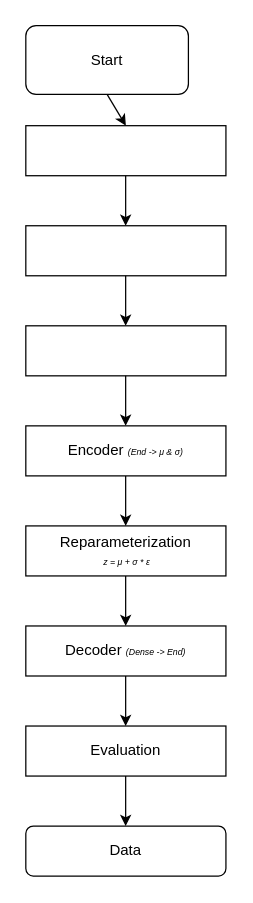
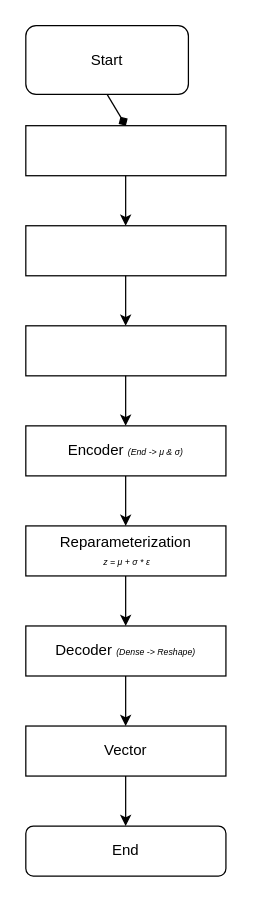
- <mxCell id="11" value="" style="endArrow=classic;html=1;rounded=0;exitX=0.5;exitY=1;exitDx=0;exitDy=0;entryX=0.5;entryY=0;entryDx=0;entryDy=0;strokeColor=light-dark(#000000,#000000);" edge="1" parent="1" source="2" target="3"><mxGeometry width="50" height="50" relative="1" as="geometry"><mxPoint x="130" y="150" as="sourcePoint" /><mxPoint x="180" y="100" as="targetPoint" /></mxGeometry></mxCell>
+ <mxCell id="11" value="" style="endArrow=diamond;html=1;rounded=0;exitX=0.5;exitY=1;exitDx=0;exitDy=0;entryX=0.5;entryY=0;entryDx=0;entryDy=0;strokeColor=light-dark(#000000,#000000);" edge="1" parent="1" source="2" target="3"><mxGeometry width="50" height="50" relative="1" as="geometry"><mxPoint x="130" y="150" as="sourcePoint" /><mxPoint x="180" y="100" as="targetPoint" /></mxGeometry></mxCell>
- <mxCell id="8" value="&lt;span style=&quot;color: light-dark(rgb(0, 0, 0), rgb(0, 0, 0));&quot;&gt;Decoder&amp;nbsp;&lt;i&gt;&lt;font style=&quot;font-size: 7px;&quot;&gt;(&lt;/font&gt;&lt;span style=&quot;caret-color: rgb(0, 0, 0); text-align: start;&quot;&gt;&lt;font style=&quot;font-size: 7px;&quot;&gt;Dense -&amp;gt; End)&lt;/font&gt;&lt;/span&gt;&lt;/i&gt;&lt;/span&gt;" style="rounded=0;whiteSpace=wrap;html=1;fillColor=light-dark(#FFFFFF,#B293F1);strokeColor=light-dark(#000000,#000000);" vertex="1" parent="1"><mxGeometry x="20" y="500" width="160" height="40" as="geometry" /></mxCell>
+ <mxCell id="8" value="&lt;span style=&quot;color: light-dark(rgb(0, 0, 0), rgb(0, 0, 0));&quot;&gt;Decoder&amp;nbsp;&lt;i&gt;&lt;font style=&quot;font-size: 7px;&quot;&gt;(&lt;/font&gt;&lt;span style=&quot;caret-color: rgb(0, 0, 0); text-align: start;&quot;&gt;&lt;font style=&quot;font-size: 7px;&quot;&gt;Dense -&amp;gt; Reshape)&lt;/font&gt;&lt;/span&gt;&lt;/i&gt;&lt;/span&gt;" style="rounded=0;whiteSpace=wrap;html=1;fillColor=light-dark(#FFFFFF,#B293F1);strokeColor=light-dark(#000000,#000000);" vertex="1" parent="1"><mxGeometry x="20" y="500" width="160" height="40" as="geometry" /></mxCell>
- <mxCell id="9" value="&lt;font&gt;&lt;span style=&quot;caret-color: rgb(0, 0, 0); color: light-dark(rgb(0, 0, 0), rgb(0, 0, 0));&quot;&gt;Evaluation&lt;/span&gt;&lt;/font&gt;" style="rounded=0;whiteSpace=wrap;html=1;fillColor=light-dark(#FFFFFF,#A87DEE);strokeColor=light-dark(#000000,#000000);" vertex="1" parent="1"><mxGeometry x="20" y="580" width="160" height="40" as="geometry" /></mxCell>
+ <mxCell id="9" value="&lt;font&gt;&lt;span style=&quot;caret-color: rgb(0, 0, 0); color: light-dark(rgb(0, 0, 0), rgb(0, 0, 0));&quot;&gt;Vector&lt;/span&gt;&lt;/font&gt;" style="rounded=0;whiteSpace=wrap;html=1;fillColor=light-dark(#FFFFFF,#A87DEE);strokeColor=light-dark(#000000,#000000);" vertex="1" parent="1"><mxGeometry x="20" y="580" width="160" height="40" as="geometry" /></mxCell>
- <mxCell id="10" value="&lt;span style=&quot;color: light-dark(rgb(0, 0, 0), rgb(0, 0, 0));&quot;&gt;Data&lt;/span&gt;" style="rounded=1;whiteSpace=wrap;html=1;fillColor=light-dark(#FFFFFF,#FFFFFF);strokeColor=light-dark(#000000,#171717);" vertex="1" parent="1"><mxGeometry x="20" y="660" width="160" height="40" as="geometry" /></mxCell>
+ <mxCell id="10" value="&lt;span style=&quot;color: light-dark(rgb(0, 0, 0), rgb(0, 0, 0));&quot;&gt;End&lt;/span&gt;" style="rounded=1;whiteSpace=wrap;html=1;fillColor=light-dark(#FFFFFF,#FFFFFF);strokeColor=light-dark(#000000,#171717);" vertex="1" parent="1"><mxGeometry x="20" y="660" width="160" height="40" as="geometry" /></mxCell>
